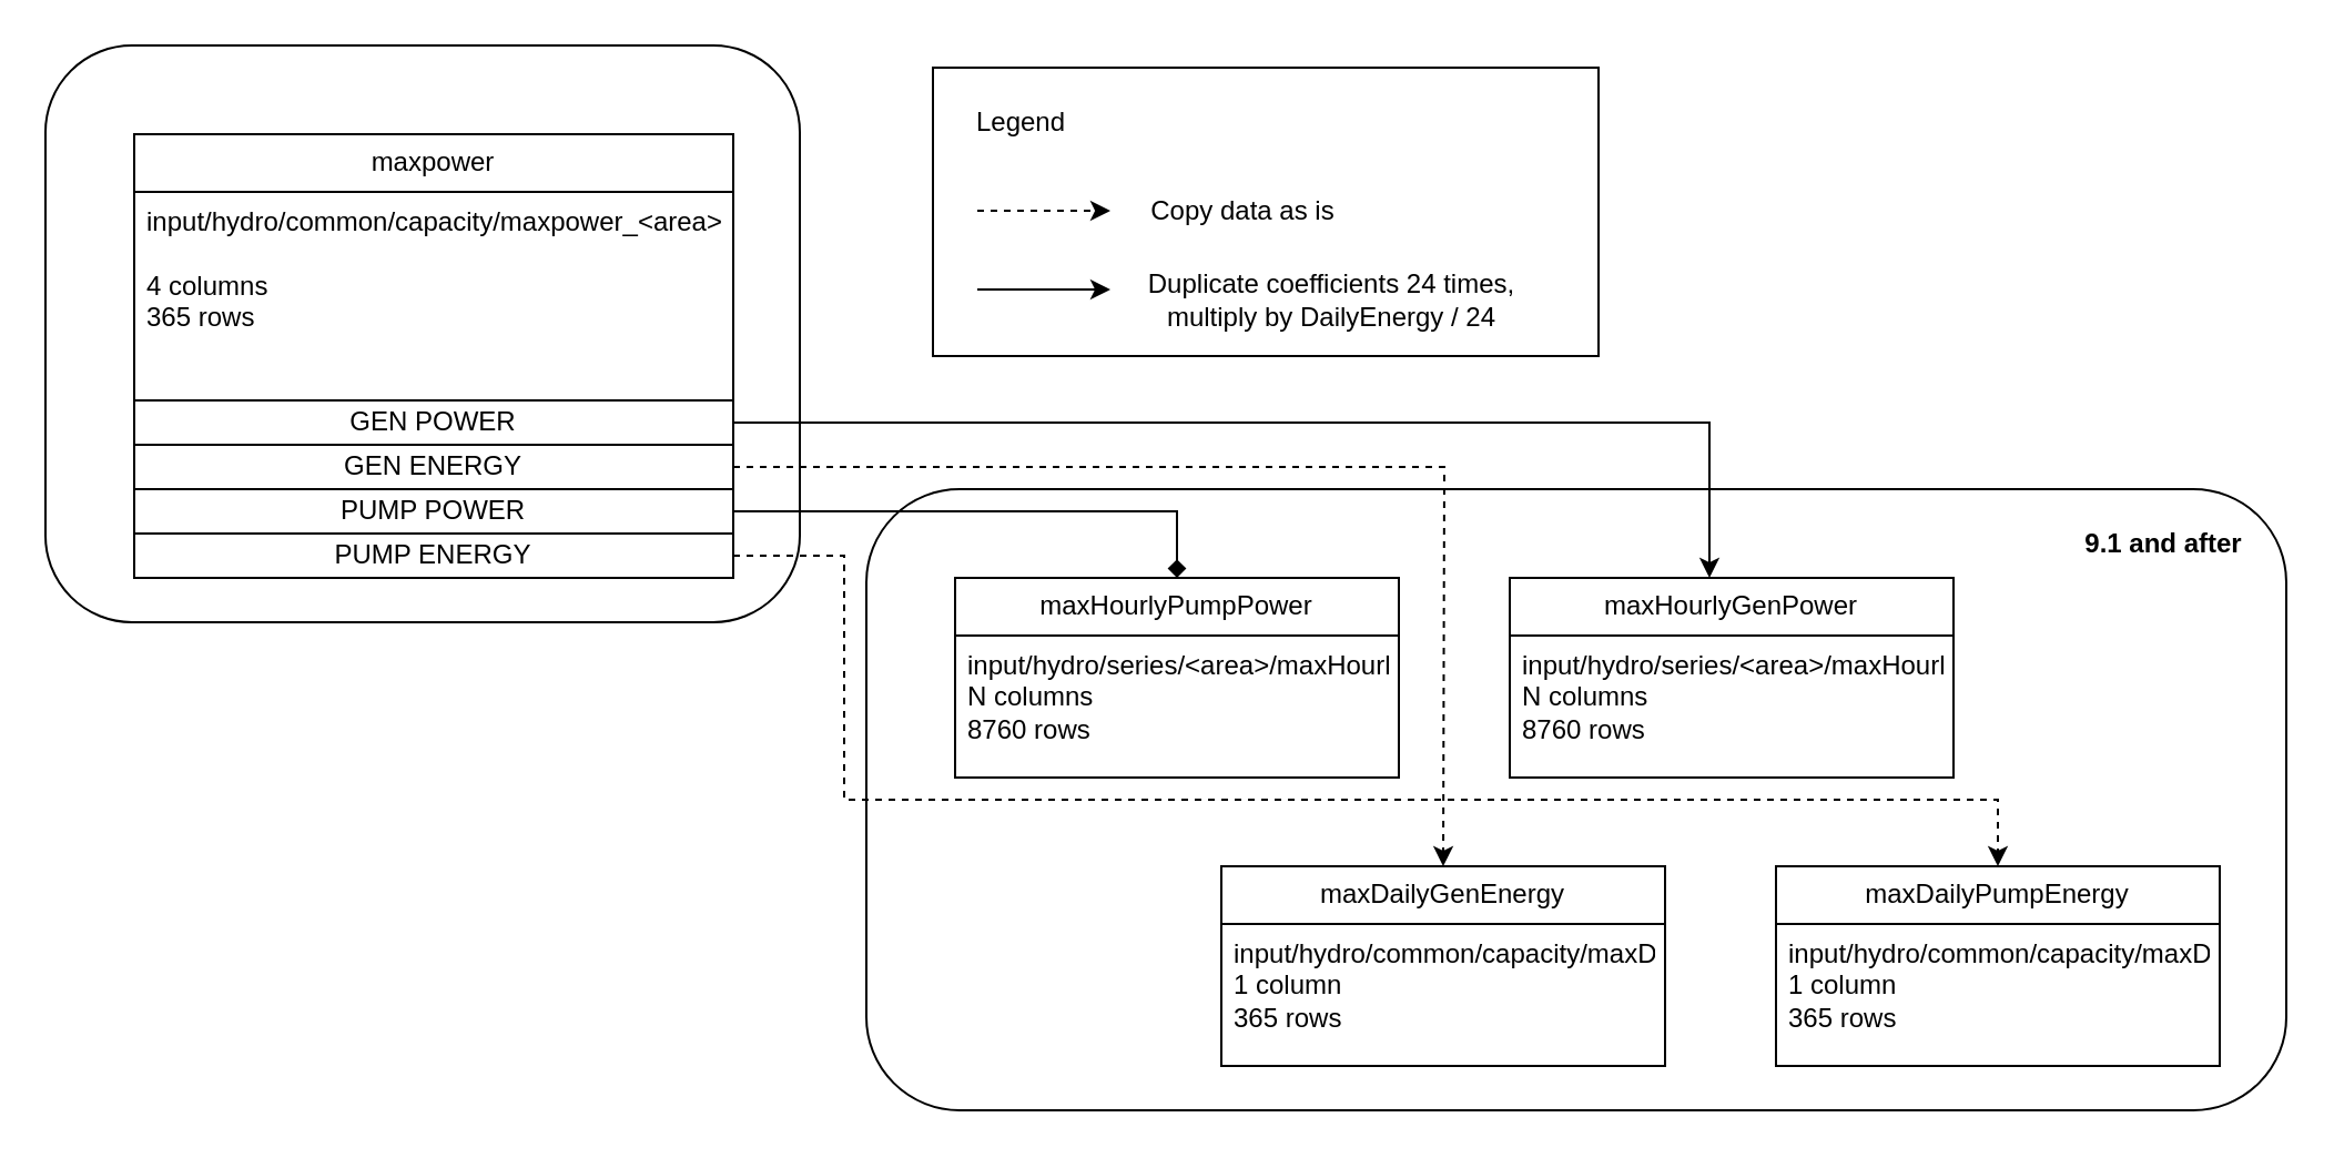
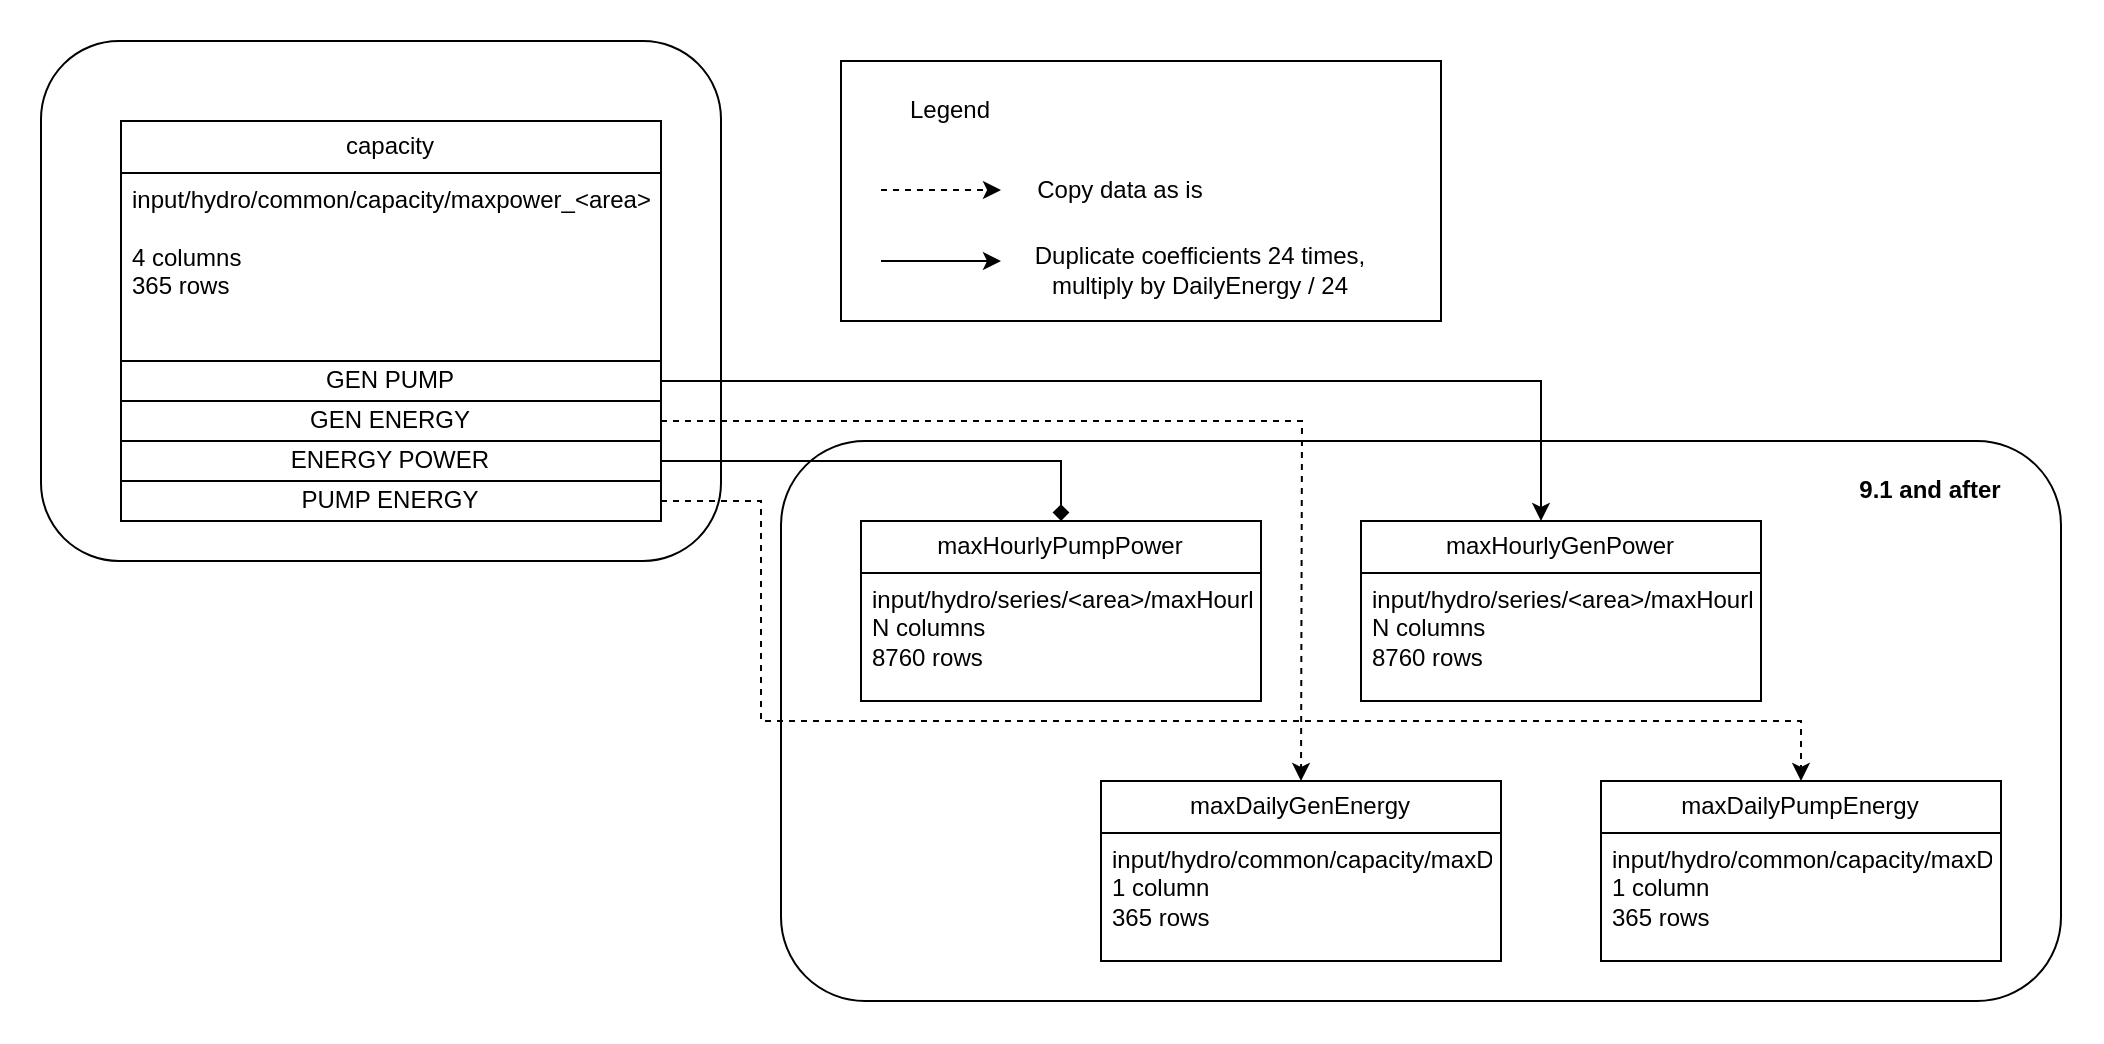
- <mxCell id="21" value="Legend" style="text;html=1;align=center;verticalAlign=middle;whiteSpace=wrap;rounded=0;" parent="1" vertex="1"><mxGeometry x="430" y="40" width="60" height="30" as="geometry" /></mxCell>
+ <mxCell id="21" value="Legend" style="text;html=1;align=center;verticalAlign=middle;whiteSpace=wrap;rounded=0;" parent="1" vertex="1"><mxGeometry x="445" y="40" width="60" height="30" as="geometry" /></mxCell>
- <mxCell id="5" value="maxpower" style="swimlane;fontStyle=0;childLayout=stackLayout;horizontal=1;startSize=26;fillColor=none;horizontalStack=0;resizeParent=1;resizeParentMax=0;resizeLast=0;collapsible=1;marginBottom=0;whiteSpace=wrap;html=1;" parent="1" vertex="1"><mxGeometry x="60" y="60" width="270" height="200" as="geometry" /></mxCell>
+ <mxCell id="5" value="capacity" style="swimlane;fontStyle=0;childLayout=stackLayout;horizontal=1;startSize=26;fillColor=none;horizontalStack=0;resizeParent=1;resizeParentMax=0;resizeLast=0;collapsible=1;marginBottom=0;whiteSpace=wrap;html=1;" parent="1" vertex="1"><mxGeometry x="60" y="60" width="270" height="200" as="geometry" /></mxCell>
- <mxCell id="7" value="GEN POWER" style="rounded=0;whiteSpace=wrap;html=1;" parent="5" vertex="1"><mxGeometry y="120" width="270" height="20" as="geometry" /></mxCell>
+ <mxCell id="7" value="GEN PUMP" style="rounded=0;whiteSpace=wrap;html=1;" parent="5" vertex="1"><mxGeometry y="120" width="270" height="20" as="geometry" /></mxCell>
- <mxCell id="10" value="PUMP POWER" style="rounded=0;whiteSpace=wrap;html=1;" parent="5" vertex="1"><mxGeometry y="160" width="270" height="20" as="geometry" /></mxCell>
+ <mxCell id="10" value="ENERGY POWER" style="rounded=0;whiteSpace=wrap;html=1;" parent="5" vertex="1"><mxGeometry y="160" width="270" height="20" as="geometry" /></mxCell>
- <mxCell id="22" value="9.1 and after" style="text;html=1;align=center;verticalAlign=middle;whiteSpace=wrap;rounded=0;fontStyle=1" parent="1" vertex="1"><mxGeometry x="930" y="230" width="90" height="30" as="geometry" /></mxCell>
+ <mxCell id="22" value="9.1 and after" style="text;html=1;align=center;verticalAlign=middle;whiteSpace=wrap;rounded=0;fontStyle=1" parent="1" vertex="1"><mxGeometry x="920" y="230" width="90" height="30" as="geometry" /></mxCell>
